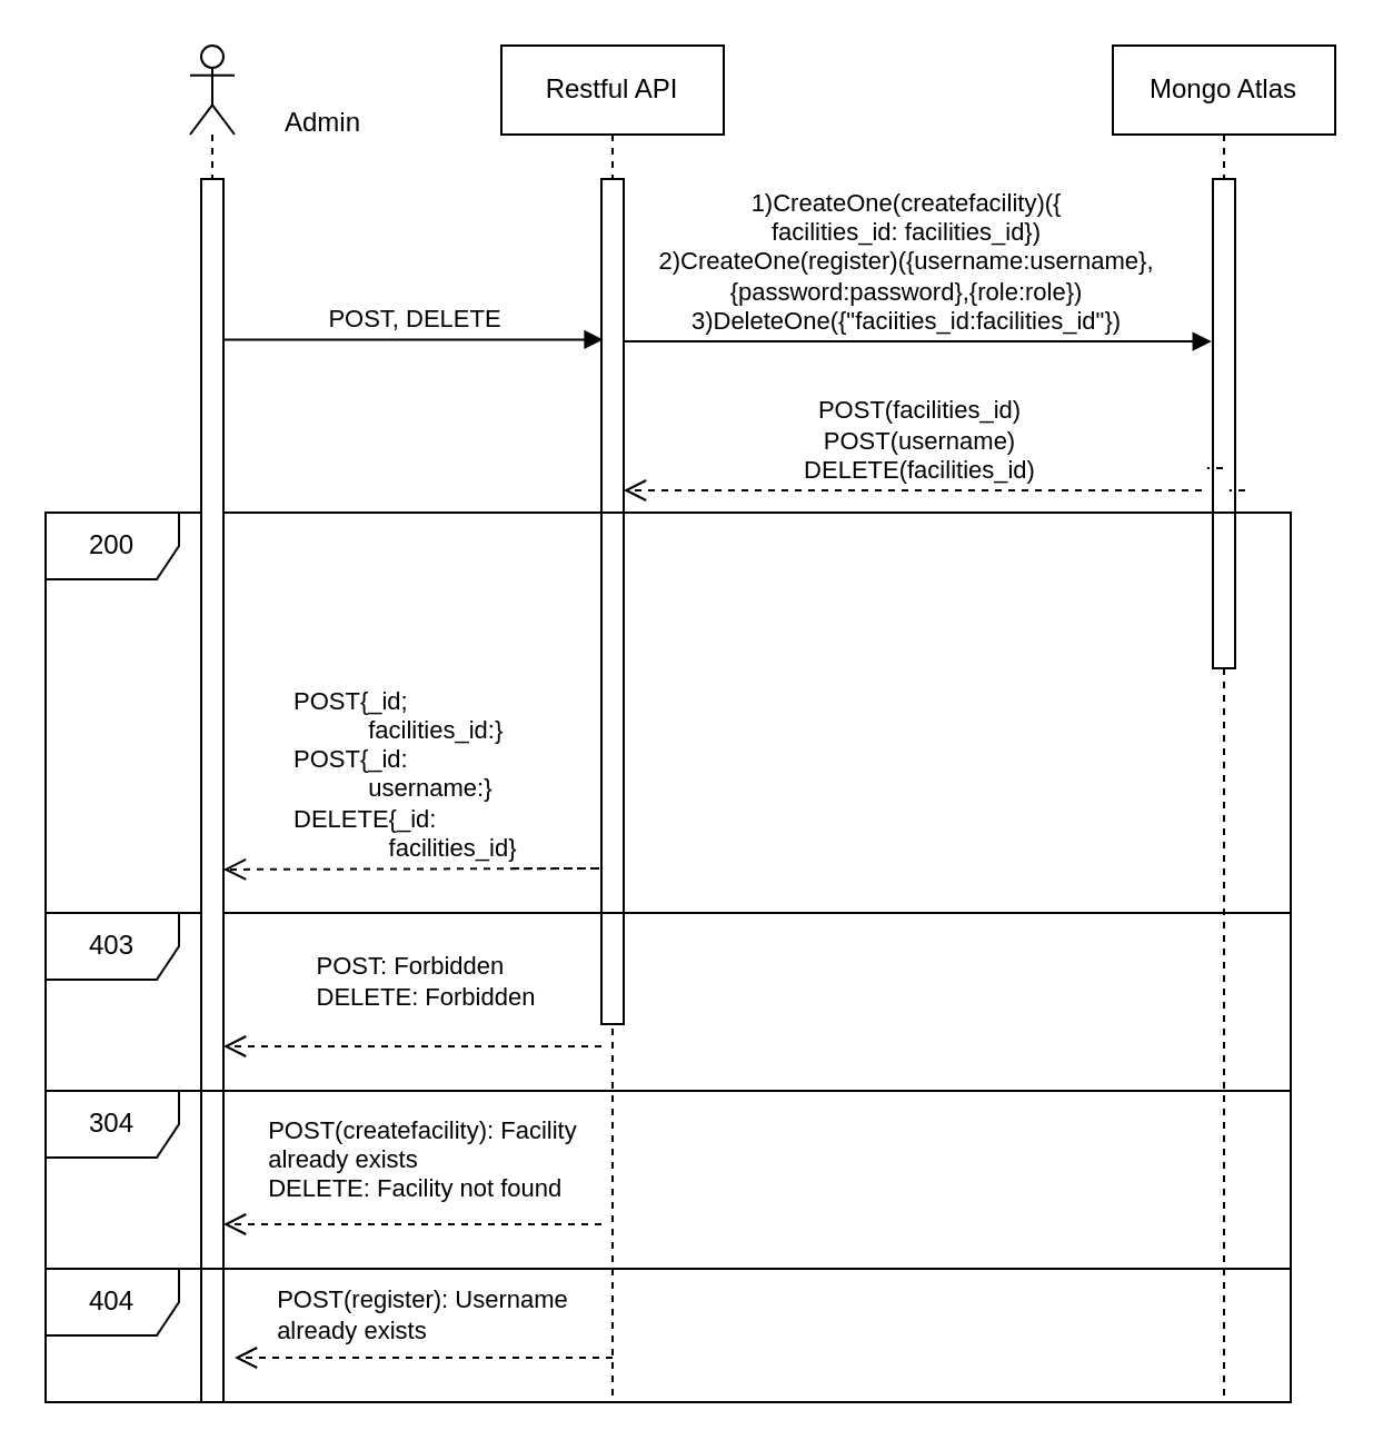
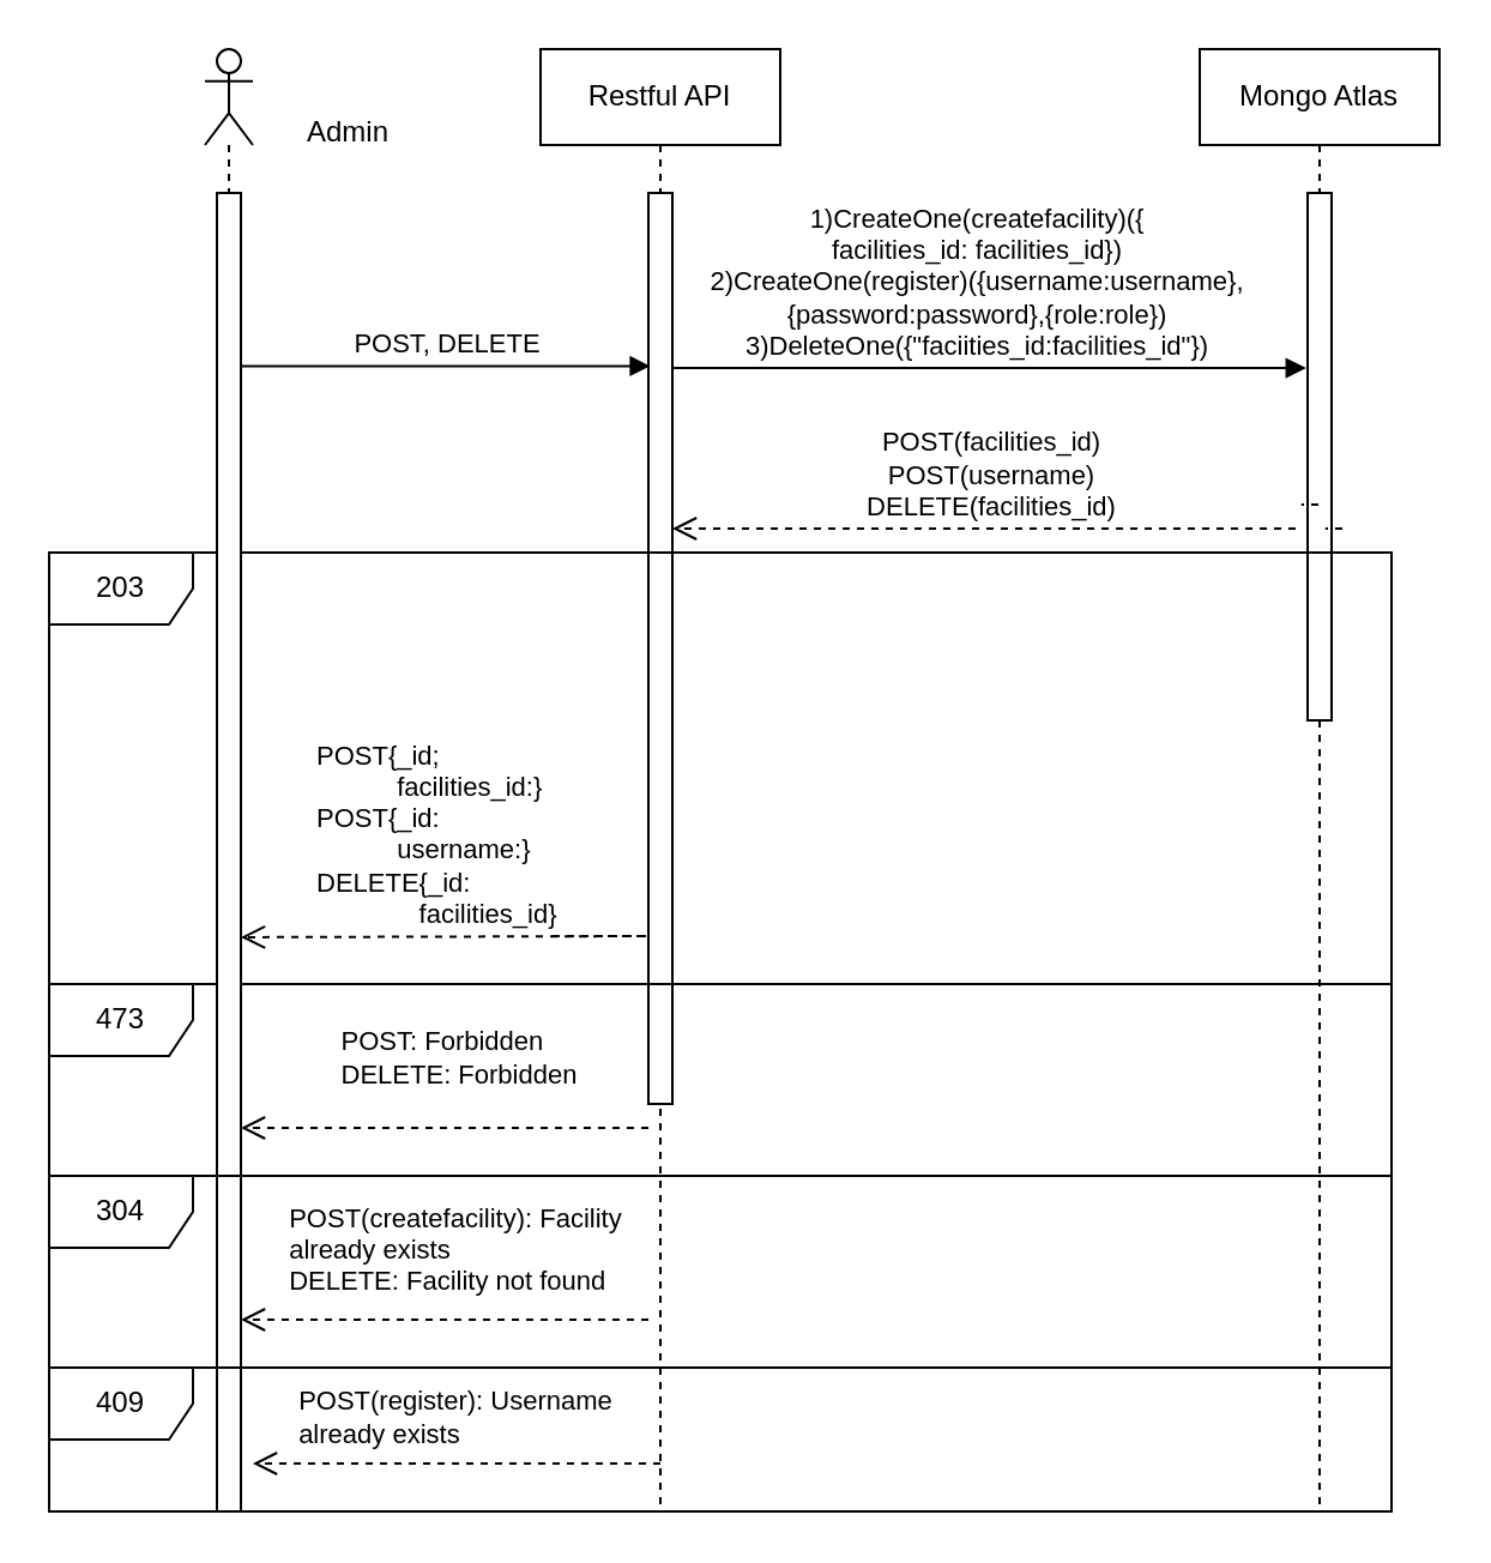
- <mxCell id="13" value="200" style="shape=umlFrame;whiteSpace=wrap;html=1;" parent="1" vertex="1"><mxGeometry x="20" y="230" width="560" height="180" as="geometry" /></mxCell>
+ <mxCell id="13" value="203" style="shape=umlFrame;whiteSpace=wrap;html=1;" parent="1" vertex="1"><mxGeometry x="20" y="230" width="560" height="180" as="geometry" /></mxCell>
- <mxCell id="7" value="403" style="shape=umlFrame;whiteSpace=wrap;html=1;" parent="1" vertex="1"><mxGeometry x="20" y="410" width="560" height="80" as="geometry" /></mxCell>
+ <mxCell id="7" value="473" style="shape=umlFrame;whiteSpace=wrap;html=1;" parent="1" vertex="1"><mxGeometry x="20" y="410" width="560" height="80" as="geometry" /></mxCell>
- <mxCell id="21" value="404" style="shape=umlFrame;whiteSpace=wrap;html=1;" parent="1" vertex="1"><mxGeometry x="20" y="570" width="560" height="60" as="geometry" /></mxCell>
+ <mxCell id="21" value="409" style="shape=umlFrame;whiteSpace=wrap;html=1;" parent="1" vertex="1"><mxGeometry x="20" y="570" width="560" height="60" as="geometry" /></mxCell>
